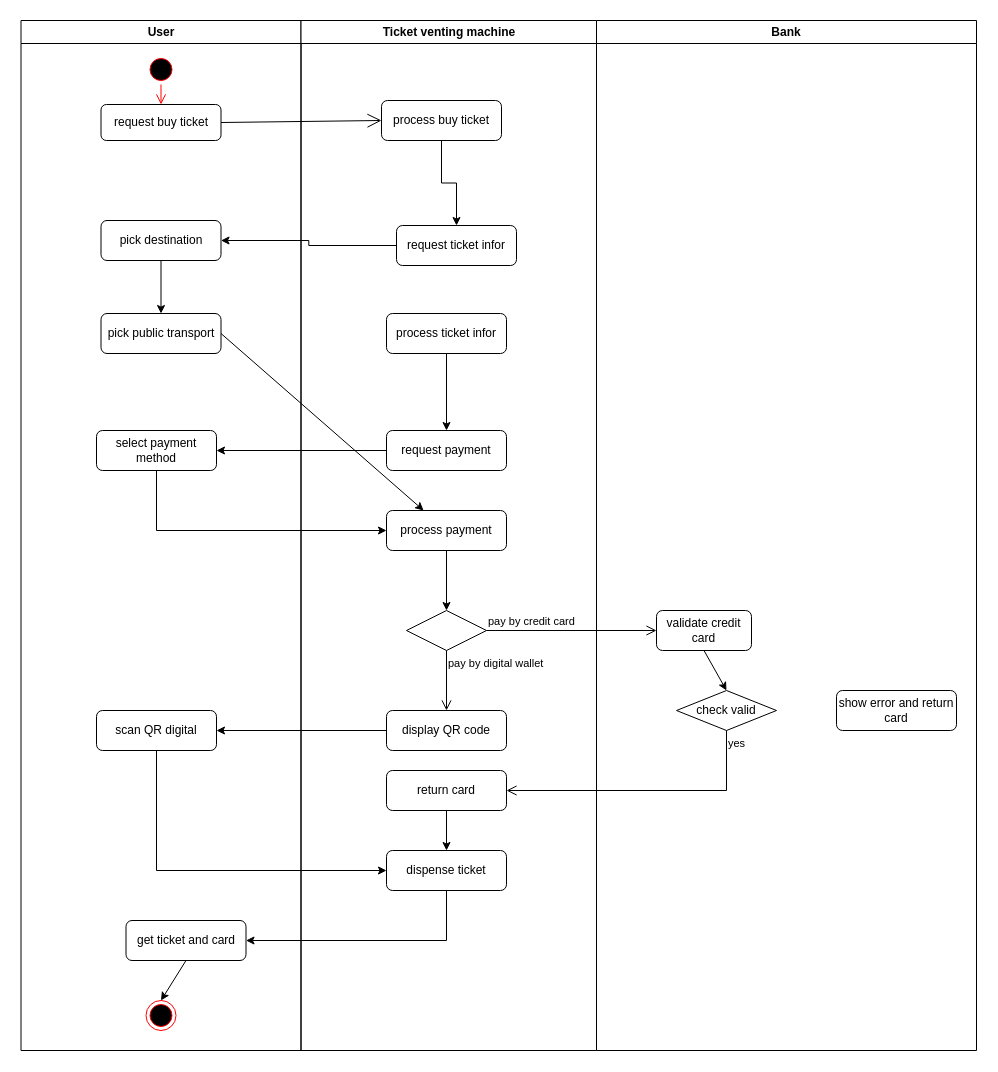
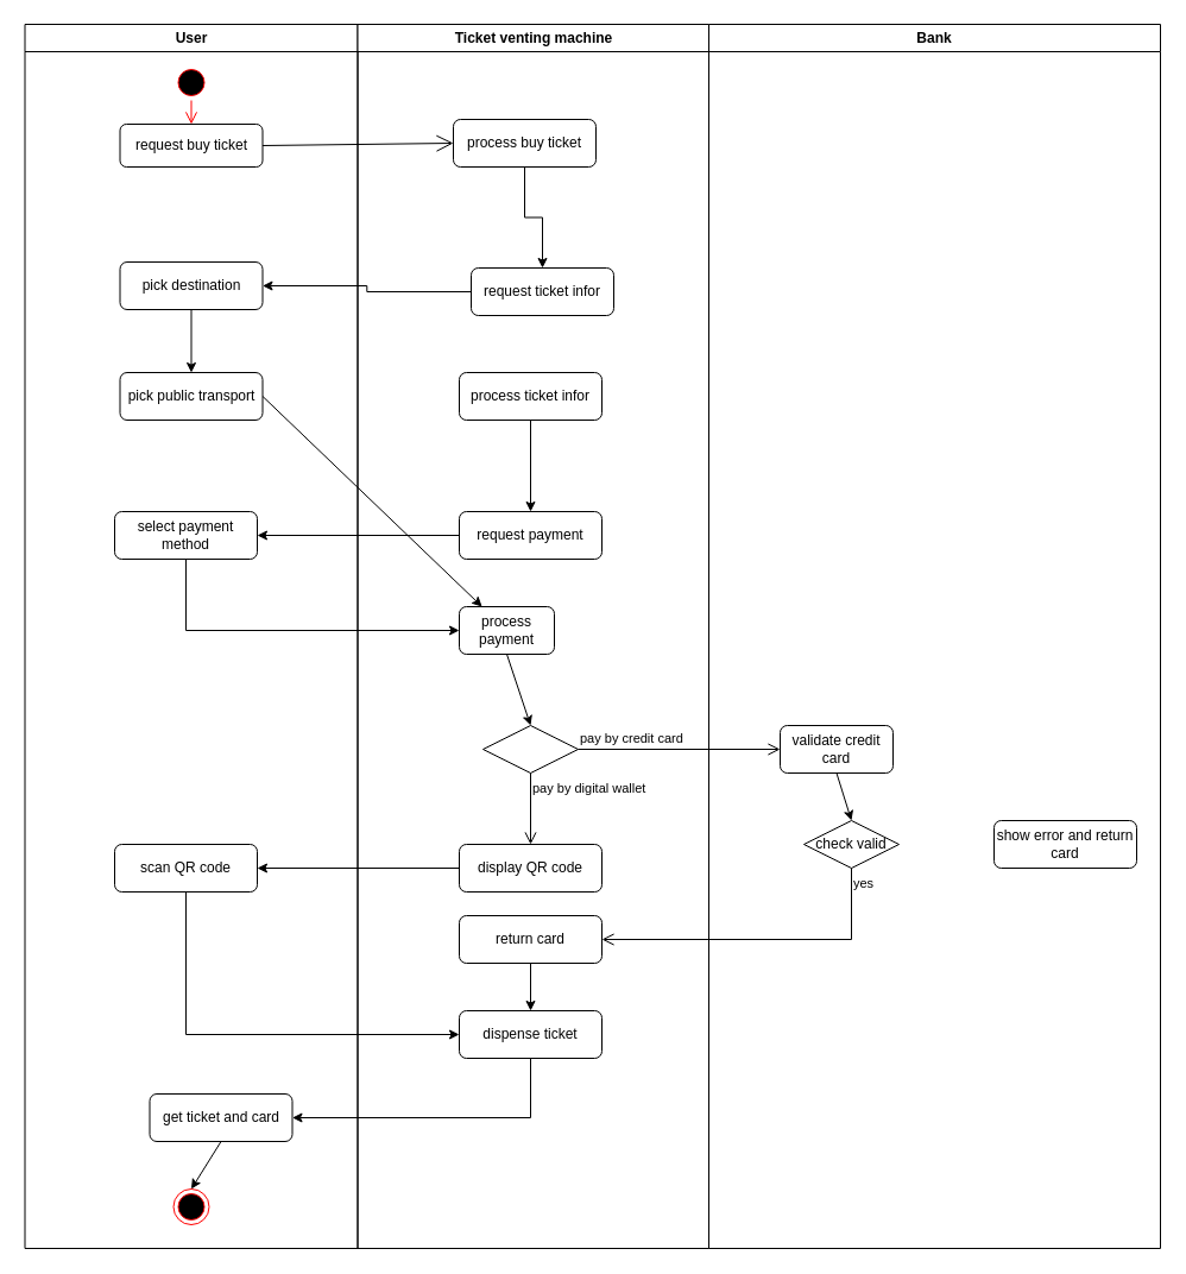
- <mxCell id="21" value="process payment" style="rounded=1;whiteSpace=wrap;html=1;" vertex="1" parent="14"><mxGeometry x="85.5" y="490" width="120" height="40" as="geometry" /></mxCell>
+ <mxCell id="21" value="process payment" style="rounded=1;whiteSpace=wrap;html=1;" vertex="1" parent="14"><mxGeometry x="85.5" y="490" width="80" height="40" as="geometry" /></mxCell>
- <mxCell id="31" value="check valid" style="rhombus;whiteSpace=wrap;html=1;" vertex="1" parent="29"><mxGeometry x="80" y="670" width="100" height="40" as="geometry" /></mxCell>
+ <mxCell id="31" value="check valid" style="rhombus;whiteSpace=wrap;html=1;" vertex="1" parent="29"><mxGeometry x="80" y="670" width="80" height="40" as="geometry" /></mxCell>
- <mxCell id="10" value="scan QR digital" style="rounded=1;whiteSpace=wrap;html=1;" vertex="1" parent="2"><mxGeometry x="75.5" y="690" width="120" height="40" as="geometry" /></mxCell>
+ <mxCell id="10" value="scan QR code" style="rounded=1;whiteSpace=wrap;html=1;" vertex="1" parent="2"><mxGeometry x="75.5" y="690" width="120" height="40" as="geometry" /></mxCell>
